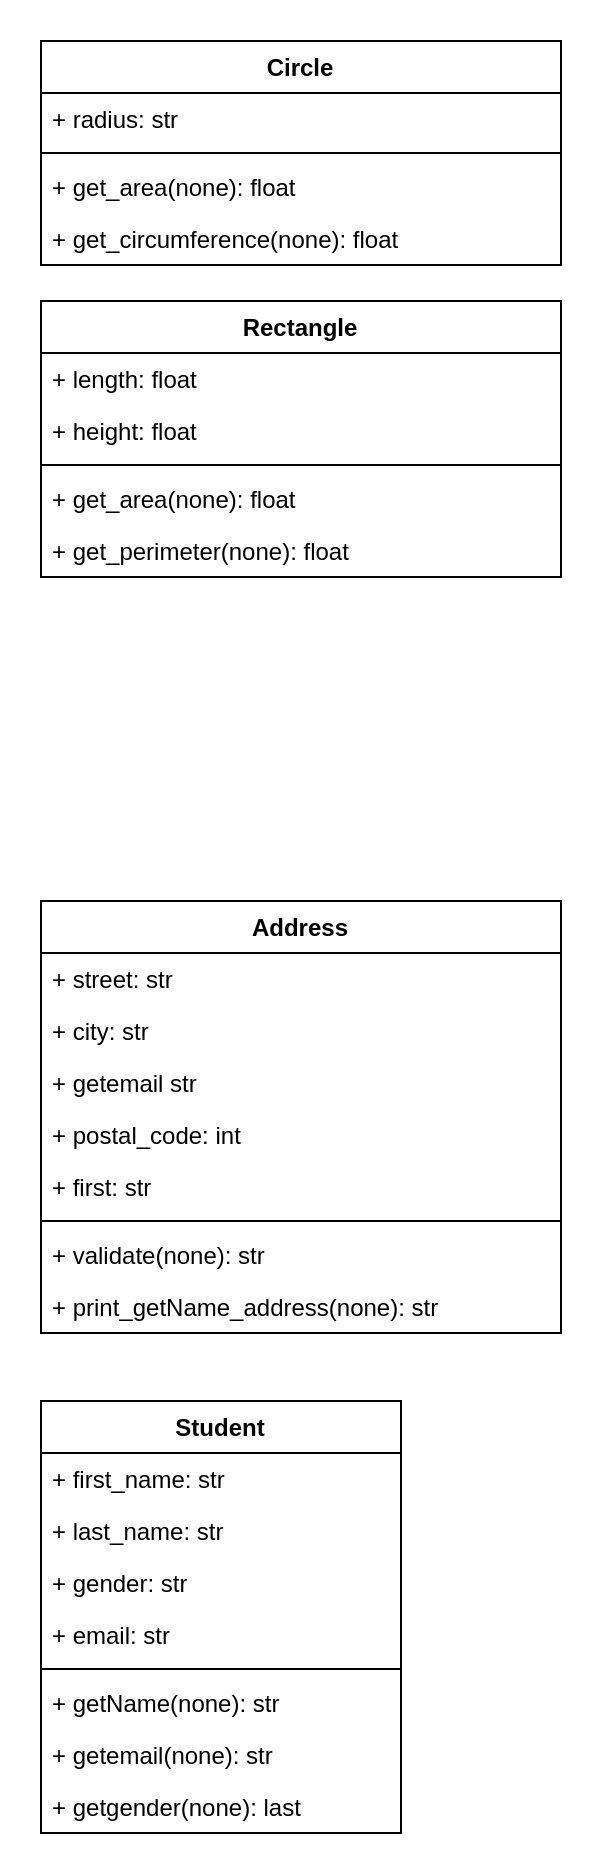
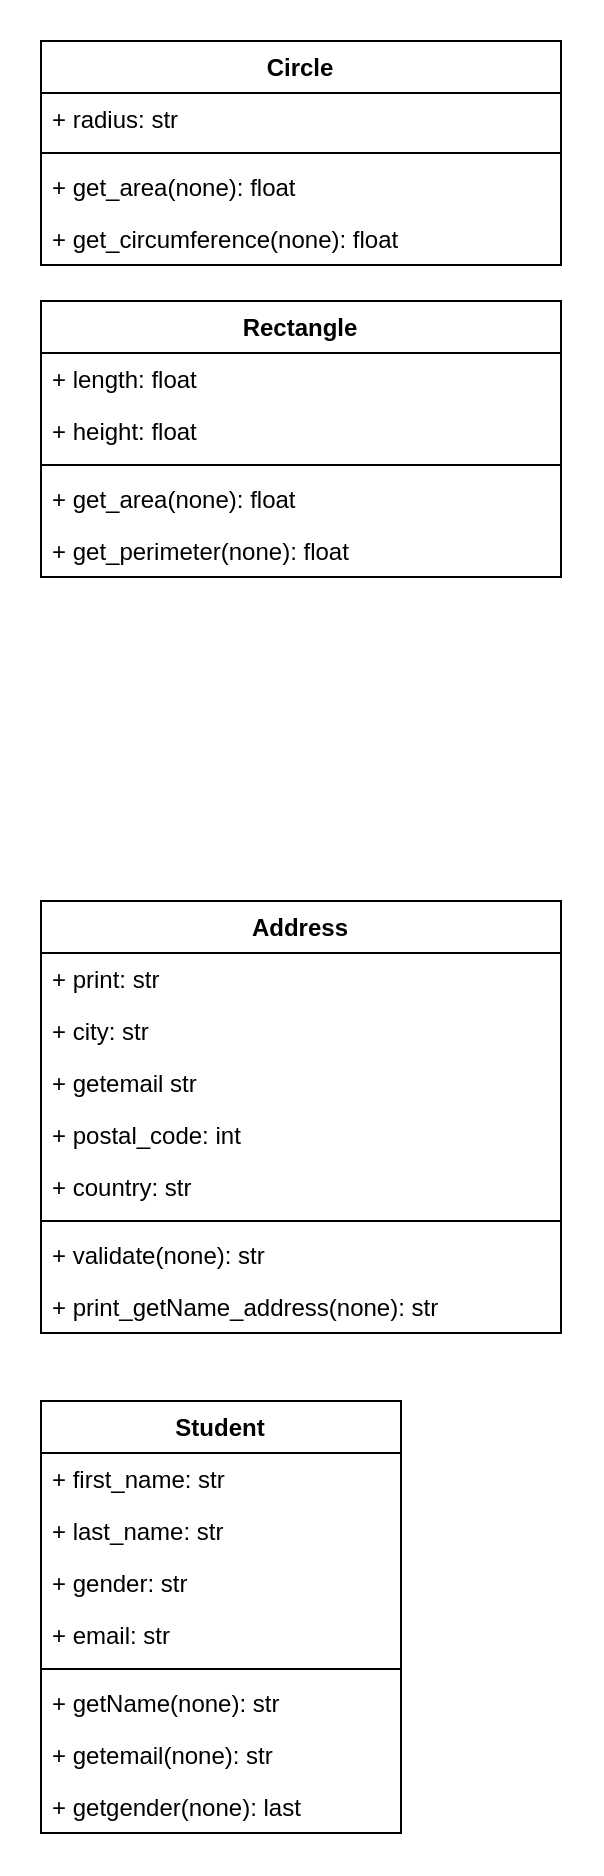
- <mxCell id="23" value="+ street: str" style="text;strokeColor=none;fillColor=none;align=left;verticalAlign=top;spacingLeft=4;spacingRight=4;overflow=hidden;rotatable=0;points=[[0,0.5],[1,0.5]];portConstraint=eastwest;" vertex="1" parent="22"><mxGeometry y="26" width="260" height="26" as="geometry" /></mxCell>
+ <mxCell id="23" value="+ print: str" style="text;strokeColor=none;fillColor=none;align=left;verticalAlign=top;spacingLeft=4;spacingRight=4;overflow=hidden;rotatable=0;points=[[0,0.5],[1,0.5]];portConstraint=eastwest;" vertex="1" parent="22"><mxGeometry y="26" width="260" height="26" as="geometry" /></mxCell>
- <mxCell id="27" value="+ first: str" style="text;strokeColor=none;fillColor=none;align=left;verticalAlign=top;spacingLeft=4;spacingRight=4;overflow=hidden;rotatable=0;points=[[0,0.5],[1,0.5]];portConstraint=eastwest;" vertex="1" parent="22"><mxGeometry y="130" width="260" height="26" as="geometry" /></mxCell>
+ <mxCell id="27" value="+ country: str" style="text;strokeColor=none;fillColor=none;align=left;verticalAlign=top;spacingLeft=4;spacingRight=4;overflow=hidden;rotatable=0;points=[[0,0.5],[1,0.5]];portConstraint=eastwest;" vertex="1" parent="22"><mxGeometry y="130" width="260" height="26" as="geometry" /></mxCell>
